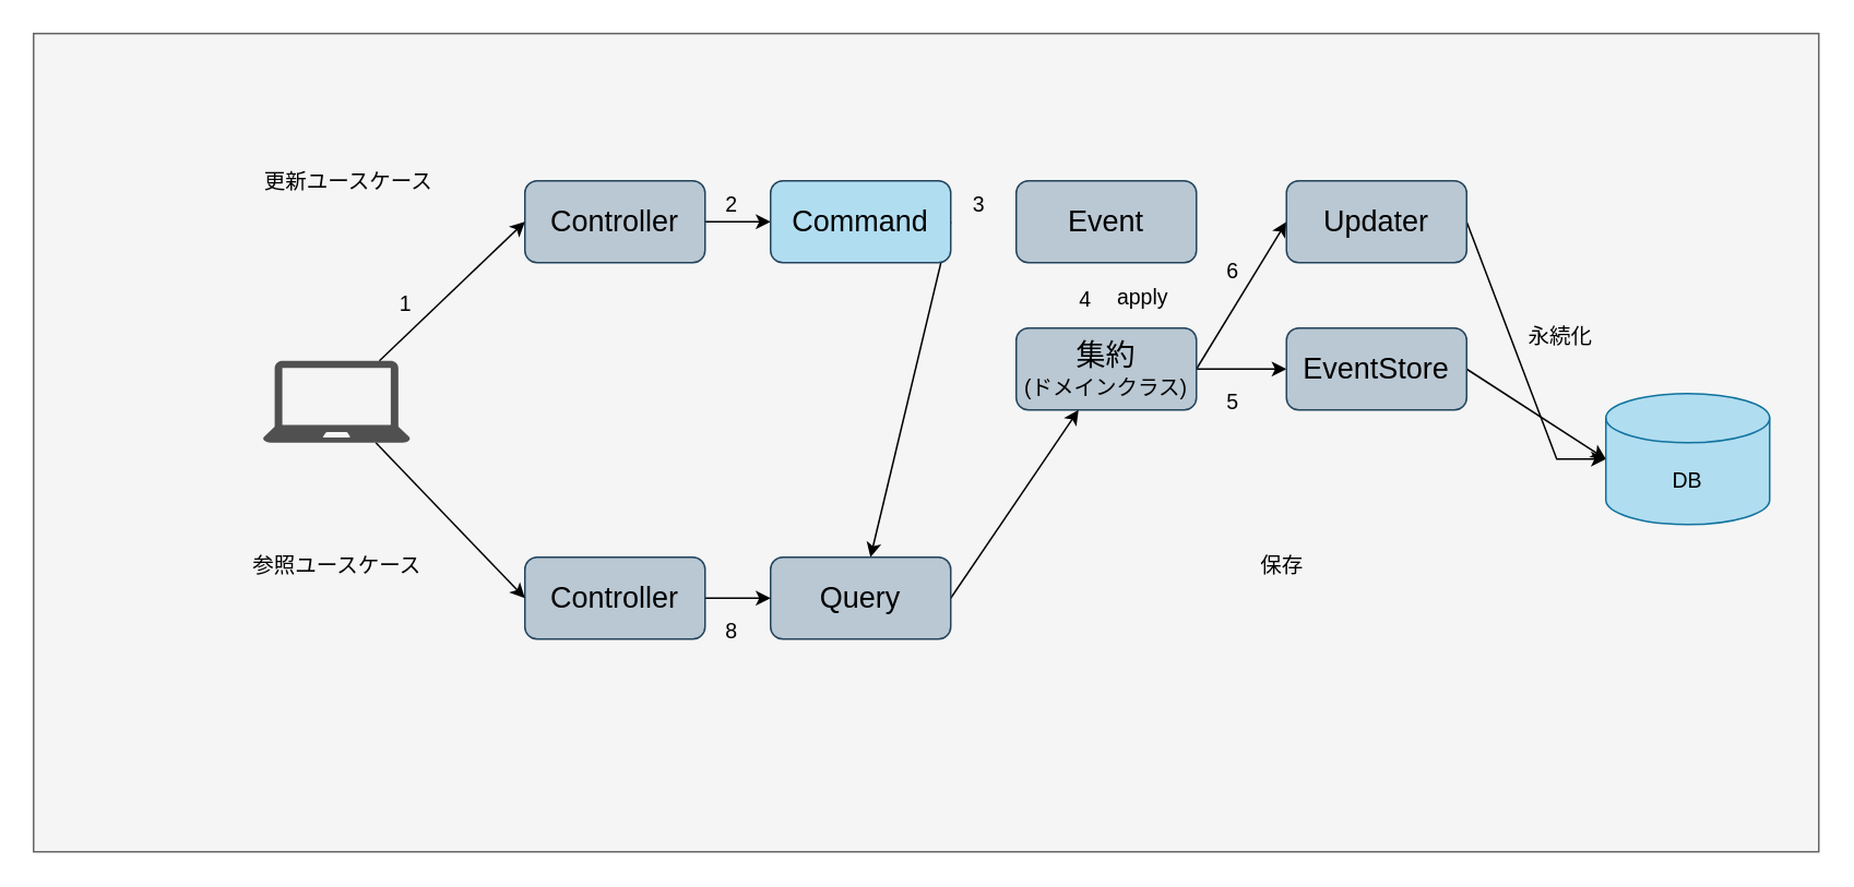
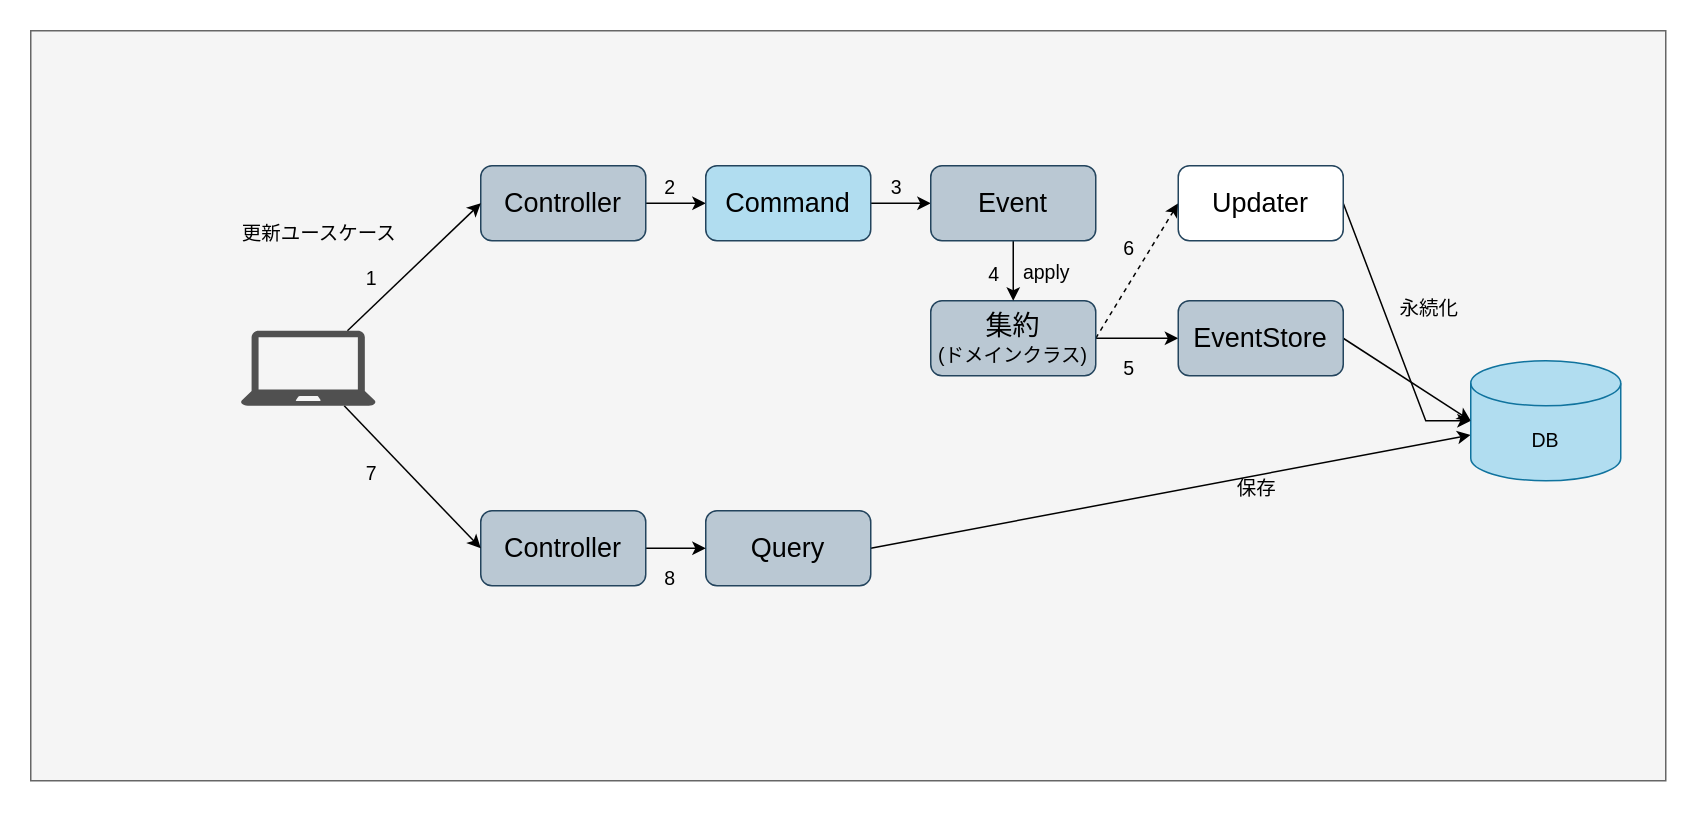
- <mxCell id="24" value="更新ユースケース" style="text;html=1;strokeColor=none;fillColor=none;align=center;verticalAlign=middle;whiteSpace=wrap;rounded=0;fontSize=13;fontColor=#000000;" parent="1" vertex="1"><mxGeometry x="150" y="95" width="125" height="30" as="geometry" /></mxCell>
+ <mxCell id="24" value="更新ユースケース" style="text;html=1;strokeColor=none;fillColor=none;align=center;verticalAlign=middle;whiteSpace=wrap;rounded=0;fontSize=13;fontColor=#000000;" parent="1" vertex="1"><mxGeometry x="150" y="140" width="125" height="30" as="geometry" /></mxCell>
- <mxCell id="23" value="&lt;font style=&quot;font-size: 18px;&quot; color=&quot;#000000&quot;&gt;Updater&lt;/font&gt;" style="rounded=1;whiteSpace=wrap;html=1;fillColor=#bac8d3;strokeColor=#23445d;" parent="1" vertex="1"><mxGeometry x="785" y="110" width="110" height="50" as="geometry" /></mxCell>
+ <mxCell id="23" value="&lt;font style=&quot;font-size: 18px;&quot; color=&quot;#000000&quot;&gt;Updater&lt;/font&gt;" style="rounded=1;whiteSpace=wrap;html=1;fillColor=#ffffff;strokeColor=#23445d;" parent="1" vertex="1"><mxGeometry x="785" y="110" width="110" height="50" as="geometry" /></mxCell>
+ <mxCell id="10" style="edgeStyle=none;rounded=0;html=1;exitX=0.5;exitY=1;exitDx=0;exitDy=0;entryX=0.5;entryY=0;entryDx=0;entryDy=0;strokeColor=#000000;fontSize=13;fontColor=#000000;" parent="1" source="11" target="9" edge="1"><mxGeometry relative="1" as="geometry" /></mxCell>
- <mxCell id="8" style="edgeStyle=none;rounded=0;html=1;exitX=1;exitY=0.5;exitDx=0;exitDy=0;entryX=0;entryY=0.5;entryDx=0;entryDy=0;strokeColor=#000000;fontSize=13;fontColor=#000000;" parent="1" source="9" target="23" edge="1"><mxGeometry relative="1" as="geometry" /></mxCell>
+ <mxCell id="8" style="edgeStyle=none;rounded=0;html=1;exitX=1;exitY=0.5;exitDx=0;exitDy=0;entryX=0;entryY=0.5;entryDx=0;entryDy=0;strokeColor=#000000;fontSize=13;fontColor=#000000;dashed=1;" parent="1" source="9" target="23" edge="1"><mxGeometry relative="1" as="geometry" /></mxCell>
- <mxCell id="5" style="edgeStyle=none;rounded=0;html=1;exitX=1;exitY=0.5;exitDx=0;exitDy=0;strokeColor=#000000;fontSize=13;fontColor=#000000;" parent="1" source="6" target="15" edge="1"><mxGeometry relative="1" as="geometry" /></mxCell>
+ <mxCell id="5" style="edgeStyle=none;rounded=0;html=1;exitX=1;exitY=0.5;exitDx=0;exitDy=0;entryX=0;entryY=0.5;entryDx=0;entryDy=0;strokeColor=#000000;fontSize=13;fontColor=#000000;" parent="1" source="6" target="11" edge="1"><mxGeometry relative="1" as="geometry" /></mxCell>
- <mxCell id="14" style="edgeStyle=none;rounded=0;html=1;exitX=1;exitY=0.5;exitDx=0;exitDy=0;strokeColor=#000000;fontSize=13;fontColor=#000000;" parent="1" source="15" target="9" edge="1"><mxGeometry relative="1" as="geometry" /></mxCell>
+ <mxCell id="14" style="edgeStyle=none;rounded=0;html=1;exitX=1;exitY=0.5;exitDx=0;exitDy=0;strokeColor=#000000;fontSize=13;fontColor=#000000;" parent="1" source="15" target="21" edge="1"><mxGeometry relative="1" as="geometry" /></mxCell>
+ <mxCell id="33" value="7" style="text;html=1;strokeColor=none;fillColor=none;align=center;verticalAlign=middle;whiteSpace=wrap;rounded=0;fontSize=13;fontColor=#000000;" parent="1" vertex="1"><mxGeometry x="185" y="300" width="125" height="30" as="geometry" /></mxCell>
- <mxCell id="25" value="参照ユースケース" style="text;html=1;strokeColor=none;fillColor=none;align=center;verticalAlign=middle;whiteSpace=wrap;rounded=0;fontSize=13;fontColor=#000000;" parent="1" vertex="1"><mxGeometry x="142.5" y="330" width="125" height="30" as="geometry" /></mxCell>
- <mxCell id="36" value="保存" style="text;html=1;strokeColor=none;fillColor=none;align=center;verticalAlign=middle;whiteSpace=wrap;rounded=0;fontSize=13;fontColor=#000000;" parent="1" vertex="1"><mxGeometry x="720" y="330" width="125" height="30" as="geometry" /></mxCell>
+ <mxCell id="36" value="保存" style="text;html=1;strokeColor=none;fillColor=none;align=center;verticalAlign=middle;whiteSpace=wrap;rounded=0;fontSize=13;fontColor=#000000;" parent="1" vertex="1"><mxGeometry x="775" y="310" width="125" height="30" as="geometry" /></mxCell>
